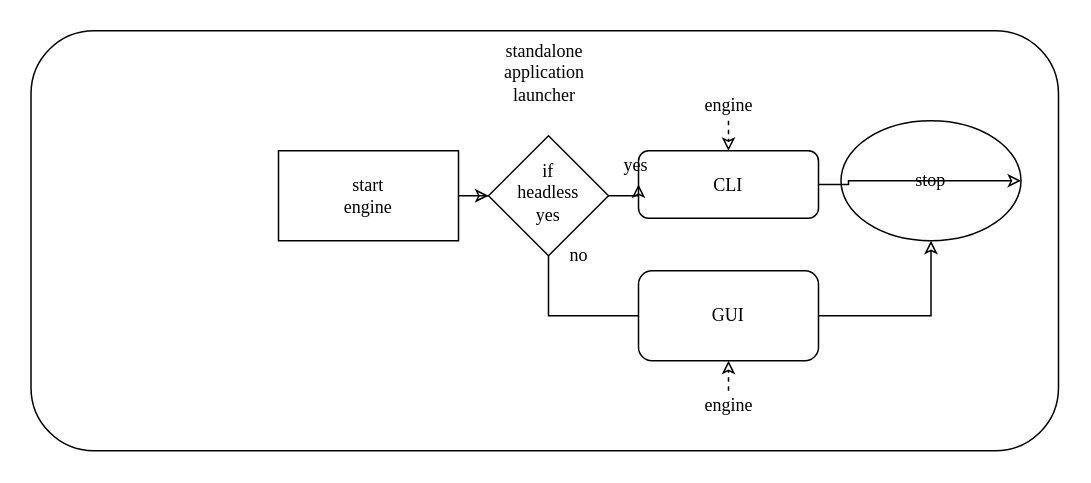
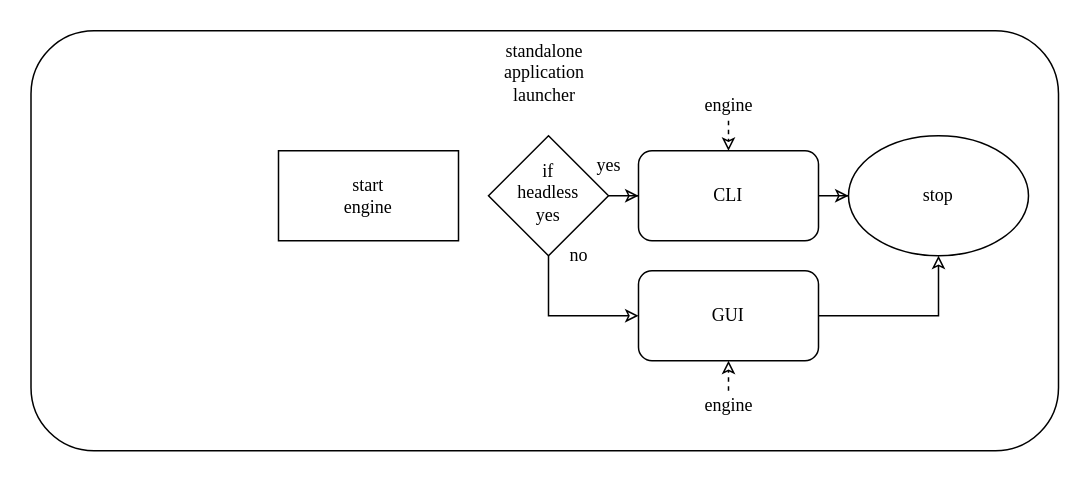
- <mxCell id="7" value="stop" style="ellipse;whiteSpace=wrap;html=1;fontFamily=Jetbrains Mono;fontSize=12;fontColor=light-dark(#000000,#FFFFFF);fillOpacity=0;" vertex="1" parent="1"><mxGeometry x="560" y="80" width="120" height="80" as="geometry" /></mxCell>
+ <mxCell id="7" value="stop" style="ellipse;whiteSpace=wrap;html=1;fontFamily=Jetbrains Mono;fontSize=12;fontColor=light-dark(#000000,#FFFFFF);fillOpacity=0;" vertex="1" parent="1"><mxGeometry x="565" y="90" width="120" height="80" as="geometry" /></mxCell>
- <mxCell id="13" value="CLI" style="rounded=1;whiteSpace=wrap;html=1;fontFamily=Jetbrains Mono;fontSize=12;fontColor=light-dark(#000000,#FFFFFF);fillOpacity=0;" vertex="1" parent="1"><mxGeometry x="425" y="100" width="120" height="45" as="geometry" /></mxCell>
+ <mxCell id="13" value="CLI" style="rounded=1;whiteSpace=wrap;html=1;fontFamily=Jetbrains Mono;fontSize=12;fontColor=light-dark(#000000,#FFFFFF);fillOpacity=0;" vertex="1" parent="1"><mxGeometry x="425" y="100" width="120" height="60" as="geometry" /></mxCell>
- <mxCell id="8" value="" style="edgeStyle=orthogonalEdgeStyle;rounded=0;orthogonalLoop=1;jettySize=auto;html=1;fontFamily=Jetbrains Mono;fontSize=12;fontColor=light-dark(#000000,#FFFFFF);fillOpacity=0;" edge="1" parent="1" source="9" target="5"><mxGeometry relative="1" as="geometry" /></mxCell>
- <mxCell id="4" value="&lt;div&gt;no&lt;/div&gt;" style="edgeStyle=orthogonalEdgeStyle;rounded=0;orthogonalLoop=1;jettySize=auto;html=1;entryX=0;entryY=0.5;entryDx=0;entryDy=0;fontFamily=Jetbrains Mono;fontSize=12;fontColor=light-dark(#000000,#FFFFFF);fillOpacity=0;endArrow=none;" edge="1" parent="1" source="5" target="14"><mxGeometry x="-1" y="20" relative="1" as="geometry"><Array as="points"><mxPoint x="365" y="210" /></Array><mxPoint as="offset" /></mxGeometry></mxCell>
+ <mxCell id="4" value="&lt;div&gt;no&lt;/div&gt;" style="edgeStyle=orthogonalEdgeStyle;rounded=0;orthogonalLoop=1;jettySize=auto;html=1;entryX=0;entryY=0.5;entryDx=0;entryDy=0;fontFamily=Jetbrains Mono;fontSize=12;fontColor=light-dark(#000000,#FFFFFF);fillOpacity=0;" edge="1" parent="1" source="5" target="14"><mxGeometry x="-1" y="20" relative="1" as="geometry"><Array as="points"><mxPoint x="365" y="210" /></Array><mxPoint as="offset" /></mxGeometry></mxCell>
